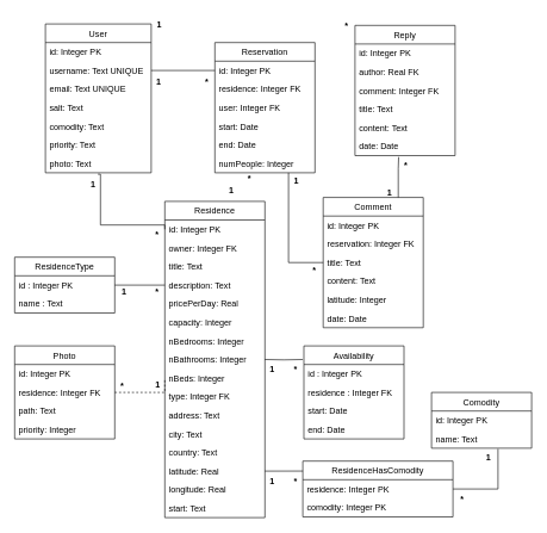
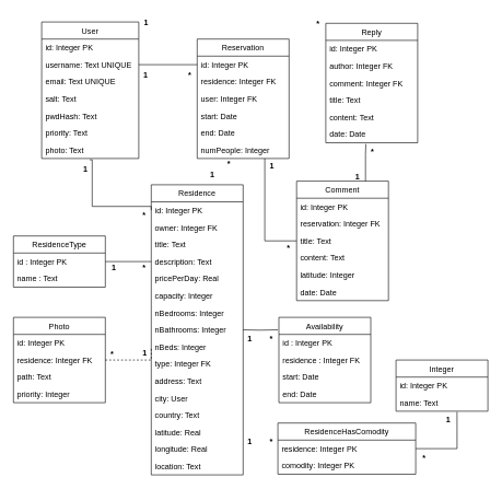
- <mxCell id="71" value="author: Real FK" style="text;strokeColor=none;fillColor=none;align=left;verticalAlign=top;spacingLeft=4;spacingRight=4;overflow=hidden;rotatable=0;points=[[0,0.5],[1,0.5]];portConstraint=eastwest;" parent="69" vertex="1"><mxGeometry y="52" width="140" height="26" as="geometry" /></mxCell>
+ <mxCell id="71" value="author: Integer FK" style="text;strokeColor=none;fillColor=none;align=left;verticalAlign=top;spacingLeft=4;spacingRight=4;overflow=hidden;rotatable=0;points=[[0,0.5],[1,0.5]];portConstraint=eastwest;" parent="69" vertex="1"><mxGeometry y="52" width="140" height="26" as="geometry" /></mxCell>
- <mxCell id="7" value="comodity: Text" style="text;strokeColor=none;fillColor=none;align=left;verticalAlign=top;spacingLeft=4;spacingRight=4;overflow=hidden;rotatable=0;points=[[0,0.5],[1,0.5]];portConstraint=eastwest;" parent="2" vertex="1"><mxGeometry y="130" width="148" height="26" as="geometry" /></mxCell>
+ <mxCell id="7" value="pwdHash: Text" style="text;strokeColor=none;fillColor=none;align=left;verticalAlign=top;spacingLeft=4;spacingRight=4;overflow=hidden;rotatable=0;points=[[0,0.5],[1,0.5]];portConstraint=eastwest;" parent="2" vertex="1"><mxGeometry y="130" width="148" height="26" as="geometry" /></mxCell>
- <mxCell id="54" value="Comodity" style="swimlane;fontStyle=0;childLayout=stackLayout;horizontal=1;startSize=26;fillColor=none;horizontalStack=0;resizeParent=1;resizeParentMax=0;resizeLast=0;collapsible=1;marginBottom=0;" parent="1" vertex="1"><mxGeometry x="603" y="548" width="140" height="78" as="geometry" /></mxCell>
+ <mxCell id="54" value="Integer" style="swimlane;fontStyle=0;childLayout=stackLayout;horizontal=1;startSize=26;fillColor=none;horizontalStack=0;resizeParent=1;resizeParentMax=0;resizeLast=0;collapsible=1;marginBottom=0;" parent="1" vertex="1"><mxGeometry x="603" y="548" width="140" height="78" as="geometry" /></mxCell>
- <mxCell id="30" value="city: Text" style="text;strokeColor=none;fillColor=none;align=left;verticalAlign=top;spacingLeft=4;spacingRight=4;overflow=hidden;rotatable=0;points=[[0,0.5],[1,0.5]];portConstraint=eastwest;" vertex="1" parent="18"><mxGeometry y="312" width="140" height="26" as="geometry" /></mxCell>
+ <mxCell id="30" value="city: User" style="text;strokeColor=none;fillColor=none;align=left;verticalAlign=top;spacingLeft=4;spacingRight=4;overflow=hidden;rotatable=0;points=[[0,0.5],[1,0.5]];portConstraint=eastwest;" vertex="1" parent="18"><mxGeometry y="312" width="140" height="26" as="geometry" /></mxCell>
- <mxCell id="94" style="edgeStyle=orthogonalEdgeStyle;rounded=0;orthogonalLoop=1;jettySize=auto;html=1;exitX=1;exitY=0.5;exitDx=0;exitDy=0;entryX=0;entryY=0.179;entryDx=0;entryDy=0;entryPerimeter=0;endArrow=none;endFill=0;" edge="1" parent="1" source="32" target="57"><mxGeometry relative="1" as="geometry" /></mxCell>
- <mxCell id="34" value="start: Text" style="text;strokeColor=none;fillColor=none;align=left;verticalAlign=top;spacingLeft=4;spacingRight=4;overflow=hidden;rotatable=0;points=[[0,0.5],[1,0.5]];portConstraint=eastwest;" vertex="1" parent="18"><mxGeometry y="416" width="140" height="26" as="geometry" /></mxCell>
+ <mxCell id="34" value="location: Text" style="text;strokeColor=none;fillColor=none;align=left;verticalAlign=top;spacingLeft=4;spacingRight=4;overflow=hidden;rotatable=0;points=[[0,0.5],[1,0.5]];portConstraint=eastwest;" vertex="1" parent="18"><mxGeometry y="416" width="140" height="26" as="geometry" /></mxCell>
